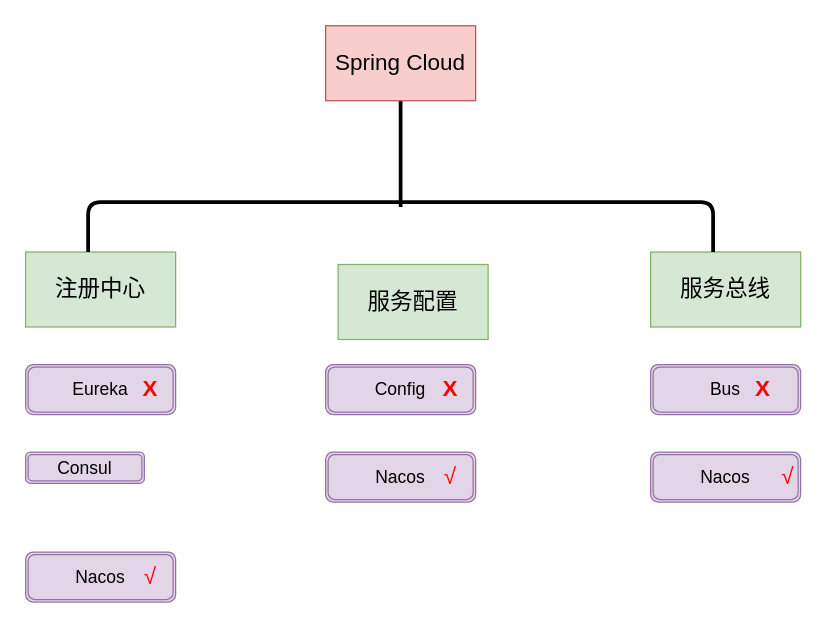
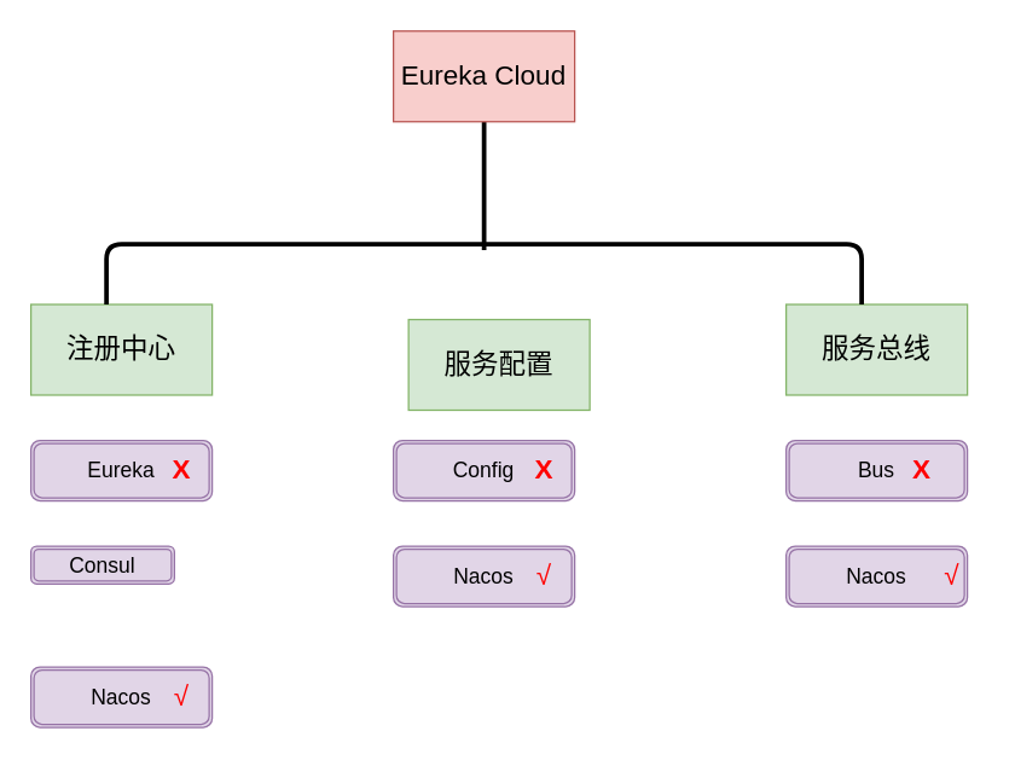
- <mxCell id="3" value="&lt;font style=&quot;font-size: 18px&quot;&gt;Spring Cloud&lt;/font&gt;" style="rounded=0;whiteSpace=wrap;html=1;fillColor=#f8cecc;strokeColor=#b85450;" parent="1" vertex="1"><mxGeometry x="260" y="20" width="120" height="60" as="geometry" /></mxCell>
+ <mxCell id="3" value="&lt;font style=&quot;font-size: 18px&quot;&gt;Eureka Cloud&lt;/font&gt;" style="rounded=0;whiteSpace=wrap;html=1;fillColor=#f8cecc;strokeColor=#b85450;" parent="1" vertex="1"><mxGeometry x="260" y="20" width="120" height="60" as="geometry" /></mxCell>
